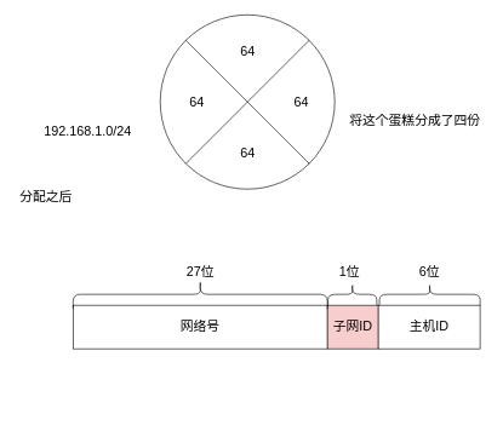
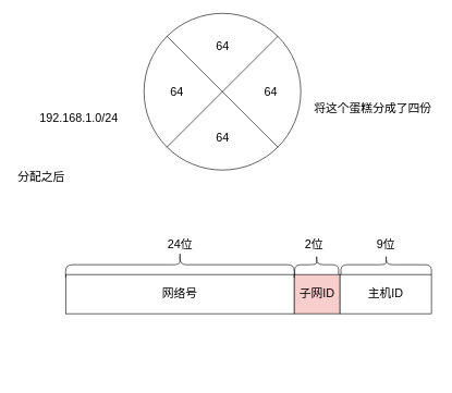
- <mxCell id="17" value="27位" style="text;html=1;align=center;verticalAlign=middle;resizable=0;points=[];autosize=1;strokeColor=none;fillColor=none;fontSize=18;" vertex="1" parent="1"><mxGeometry x="250" y="360" width="50" height="30" as="geometry" /></mxCell>
+ <mxCell id="17" value="24位" style="text;html=1;align=center;verticalAlign=middle;resizable=0;points=[];autosize=1;strokeColor=none;fillColor=none;fontSize=18;" vertex="1" parent="1"><mxGeometry x="250" y="360" width="50" height="30" as="geometry" /></mxCell>
- <mxCell id="15" value="1位" style="text;html=1;align=center;verticalAlign=middle;resizable=0;points=[];autosize=1;strokeColor=none;fillColor=none;fontSize=18;" vertex="1" parent="1"><mxGeometry x="460" y="360" width="40" height="30" as="geometry" /></mxCell>
+ <mxCell id="15" value="2位" style="text;html=1;align=center;verticalAlign=middle;resizable=0;points=[];autosize=1;strokeColor=none;fillColor=none;fontSize=18;" vertex="1" parent="1"><mxGeometry x="460" y="360" width="40" height="30" as="geometry" /></mxCell>
- <mxCell id="16" value="6位" style="text;html=1;align=center;verticalAlign=middle;resizable=0;points=[];autosize=1;strokeColor=none;fillColor=none;fontSize=18;" vertex="1" parent="1"><mxGeometry x="570" y="360" width="40" height="30" as="geometry" /></mxCell>
+ <mxCell id="16" value="9位" style="text;html=1;align=center;verticalAlign=middle;resizable=0;points=[];autosize=1;strokeColor=none;fillColor=none;fontSize=18;" vertex="1" parent="1"><mxGeometry x="570" y="360" width="40" height="30" as="geometry" /></mxCell>
